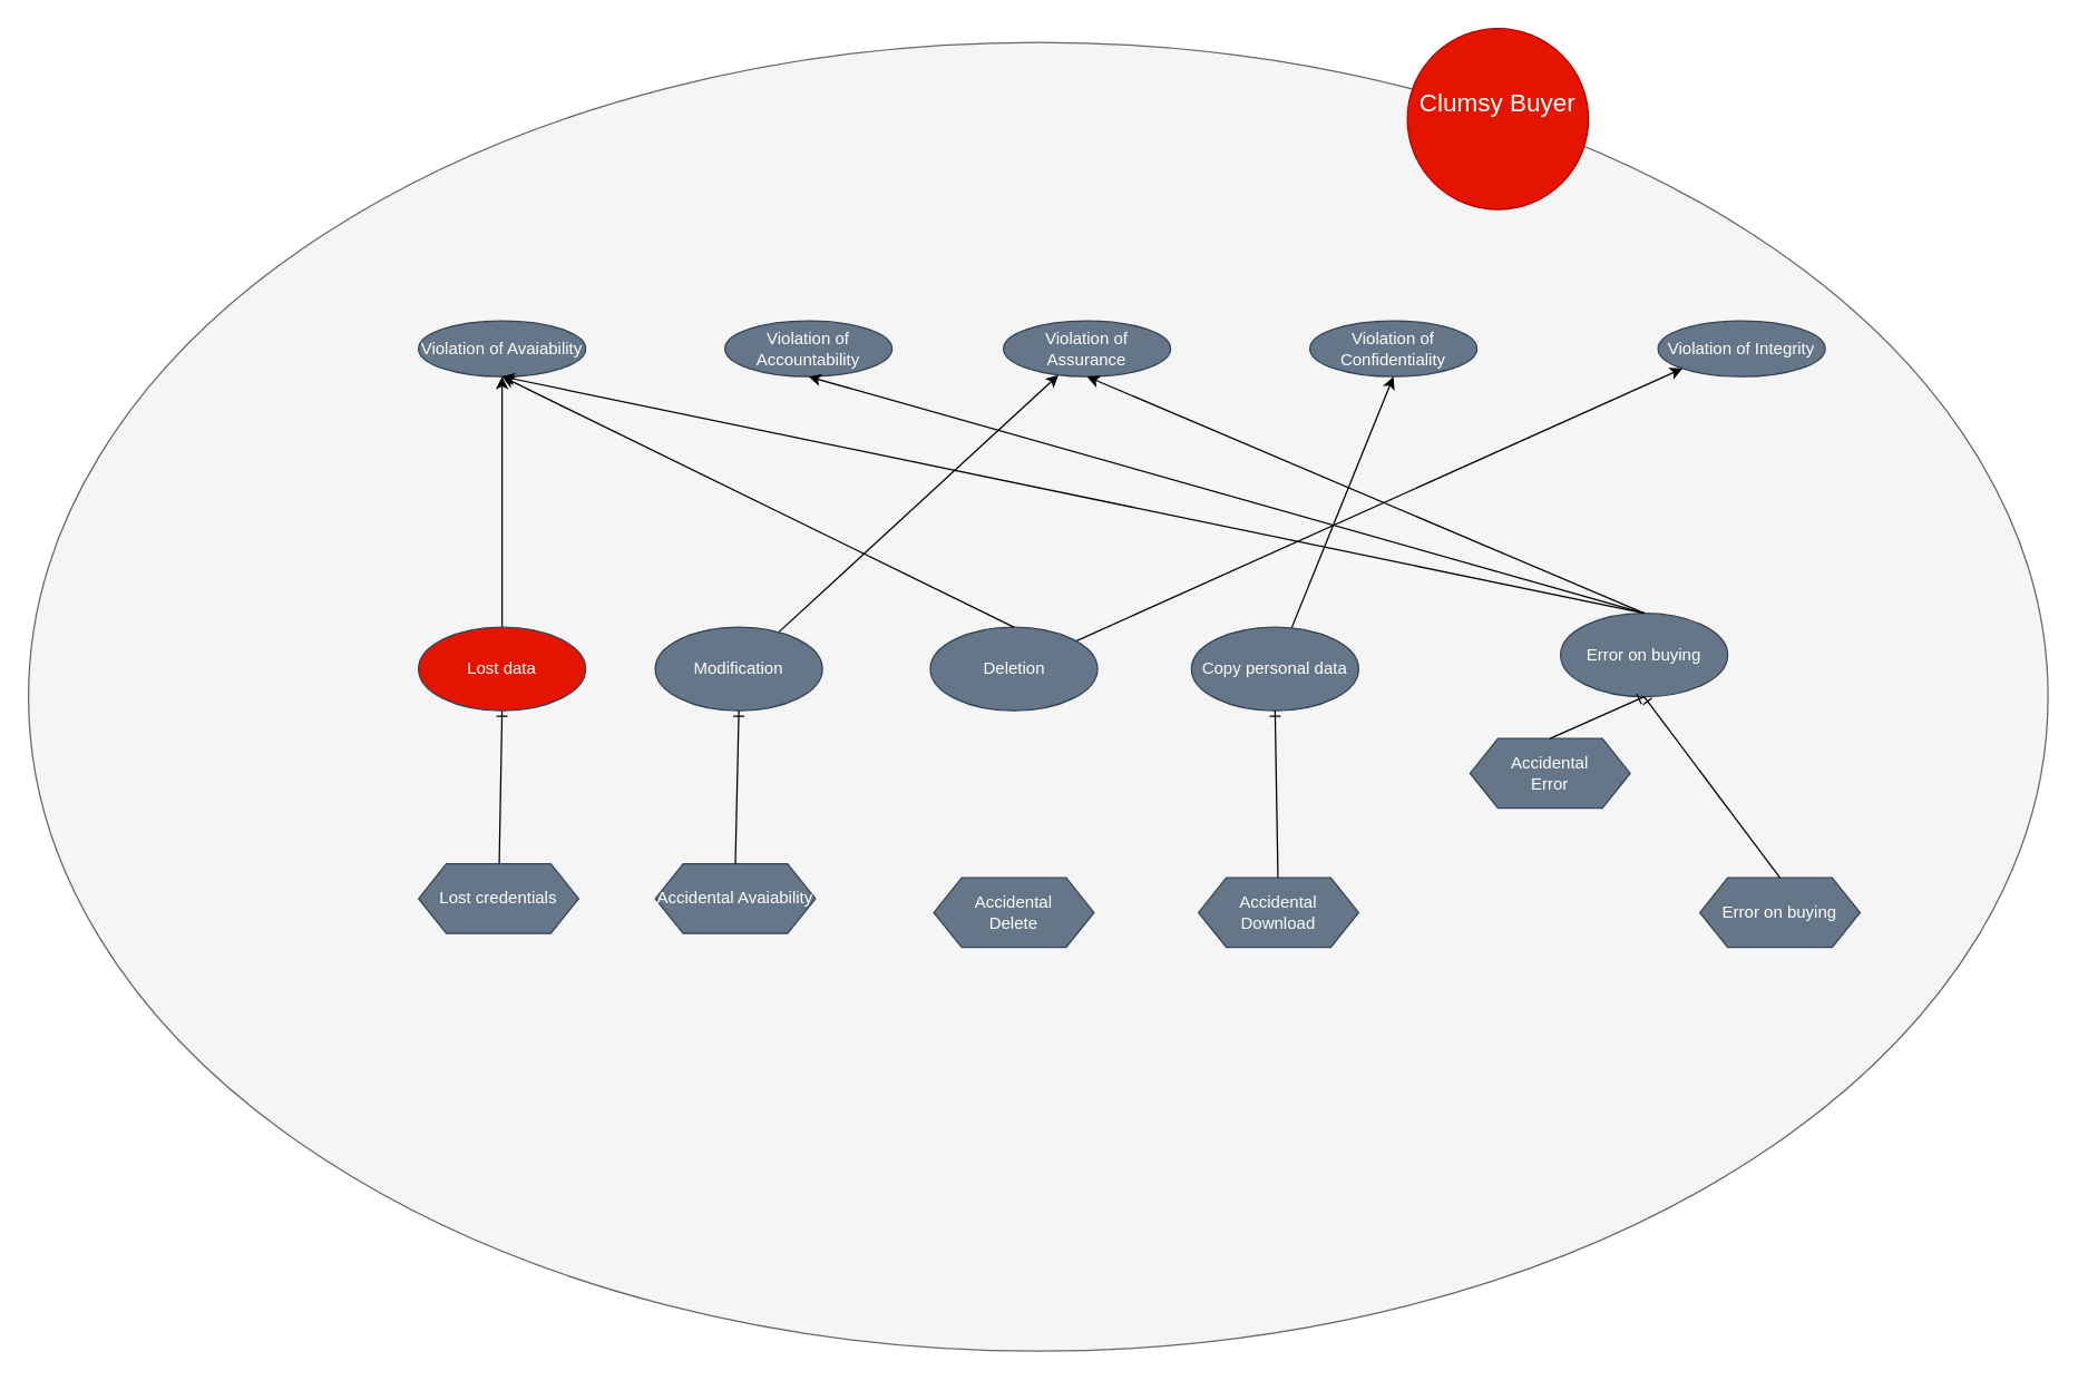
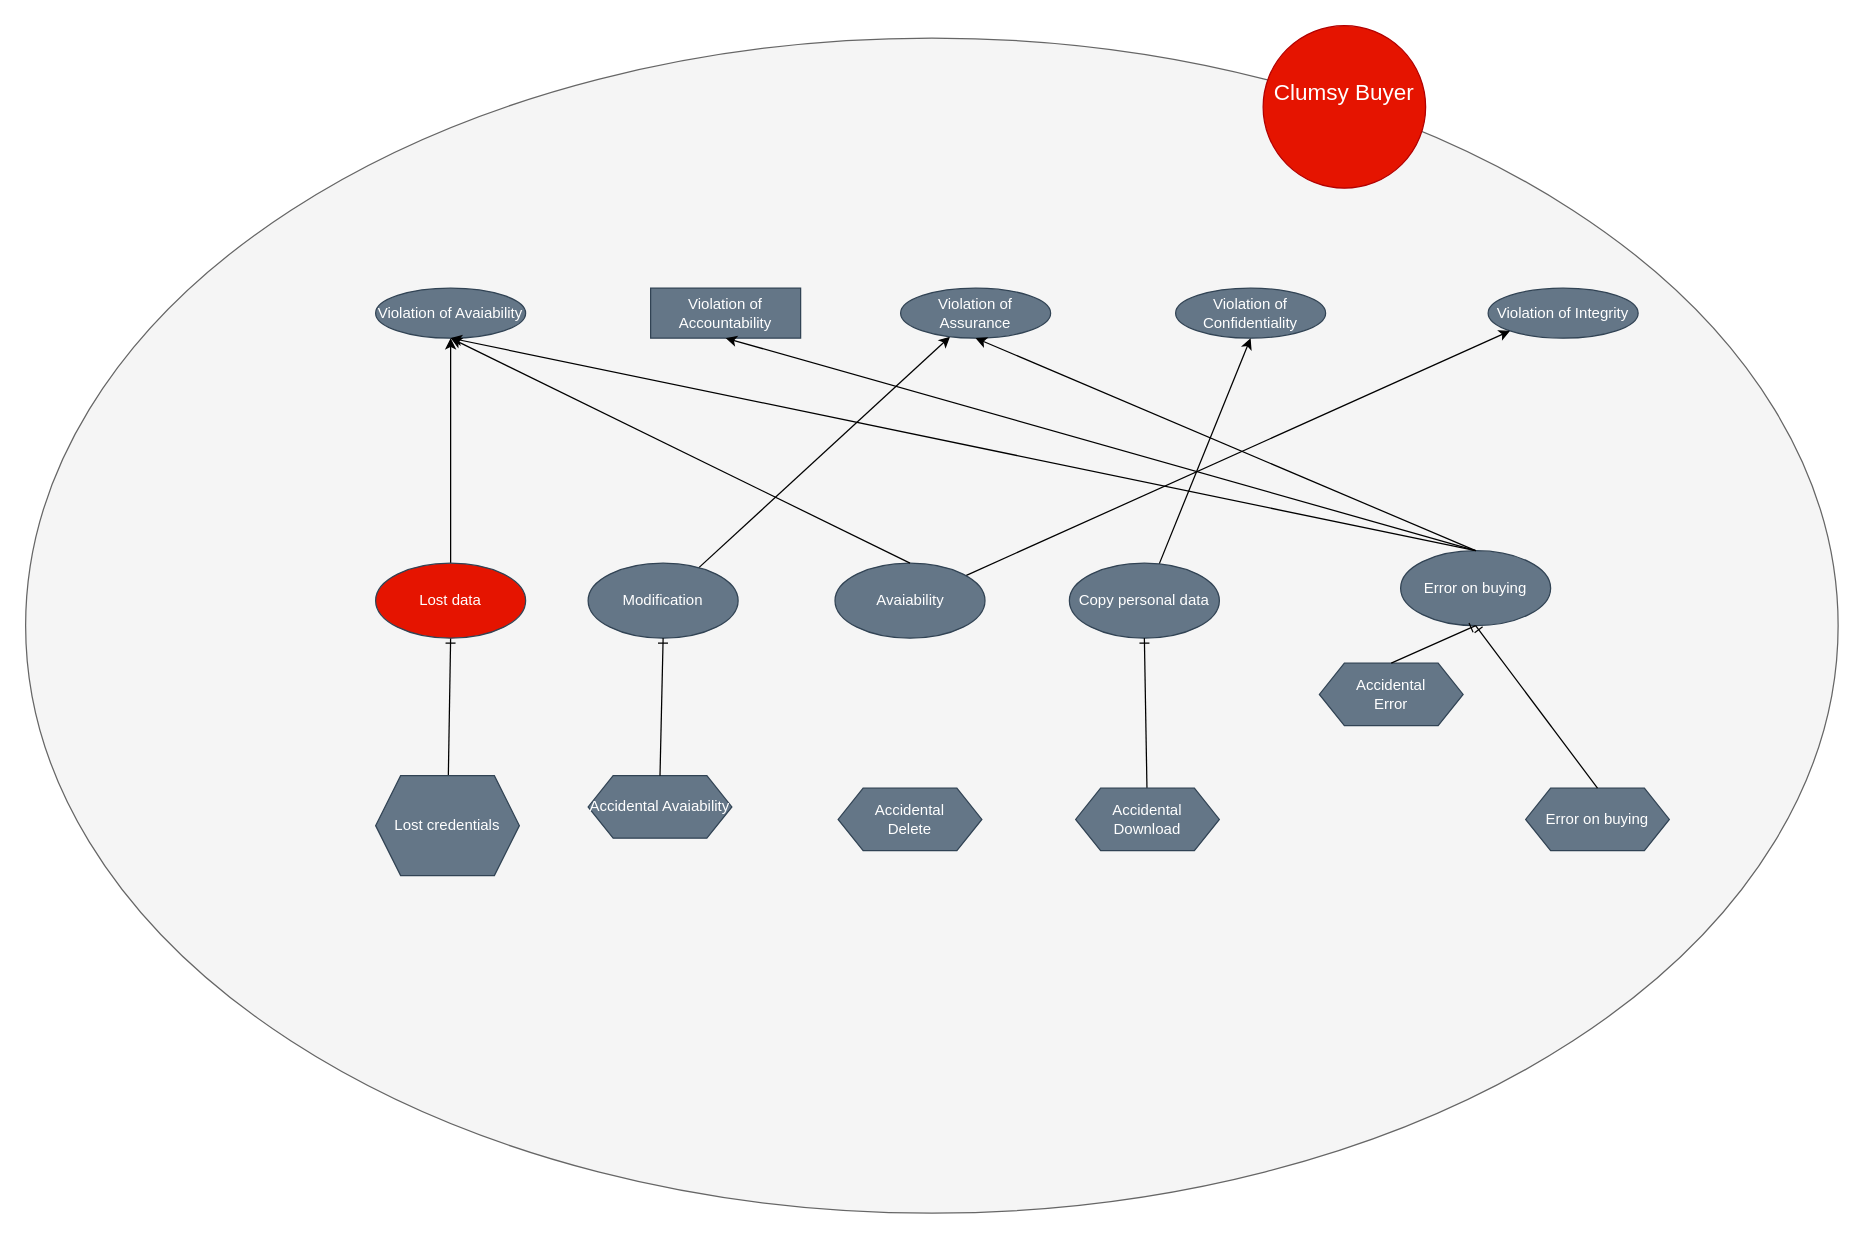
- <mxCell id="24" value="Violation of Accountability" style="ellipse;whiteSpace=wrap;html=1;fillColor=#647687;strokeColor=#314354;fontColor=#ffffff;" vertex="1" parent="1"><mxGeometry x="520" y="230" width="120" height="40" as="geometry" /></mxCell>
+ <mxCell id="24" value="Violation of Accountability" style="whiteSpace=wrap;html=1;fillColor=#647687;strokeColor=#314354;fontColor=#ffffff;rounded=0;" vertex="1" parent="1"><mxGeometry x="520" y="230" width="120" height="40" as="geometry" /></mxCell>
- <mxCell id="9" value="Deletion" style="ellipse;whiteSpace=wrap;html=1;fillColor=#647687;strokeColor=#314354;fontColor=#ffffff;" parent="1" vertex="1"><mxGeometry x="667.5" y="450" width="120" height="60" as="geometry" /></mxCell>
+ <mxCell id="9" value="Avaiability" style="ellipse;whiteSpace=wrap;html=1;fillColor=#647687;strokeColor=#314354;fontColor=#ffffff;" parent="1" vertex="1"><mxGeometry x="667.5" y="450" width="120" height="60" as="geometry" /></mxCell>
- <mxCell id="19" value="Lost credentials" style="shape=hexagon;perimeter=hexagonPerimeter2;whiteSpace=wrap;html=1;fixedSize=1;fillColor=#647687;strokeColor=#314354;fontColor=#ffffff;" parent="1" vertex="1"><mxGeometry x="300" y="620" width="115" height="50" as="geometry" /></mxCell>
+ <mxCell id="19" value="Lost credentials" style="shape=hexagon;perimeter=hexagonPerimeter2;whiteSpace=wrap;html=1;fixedSize=1;fillColor=#647687;strokeColor=#314354;fontColor=#ffffff;" parent="1" vertex="1"><mxGeometry x="300" y="620" width="115" height="80" as="geometry" /></mxCell>
